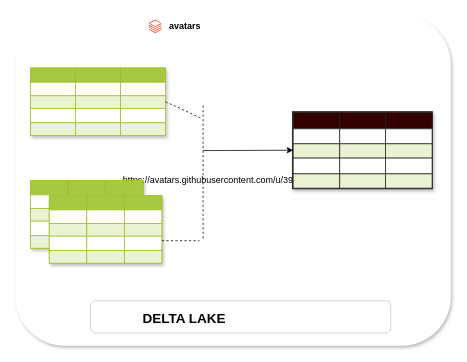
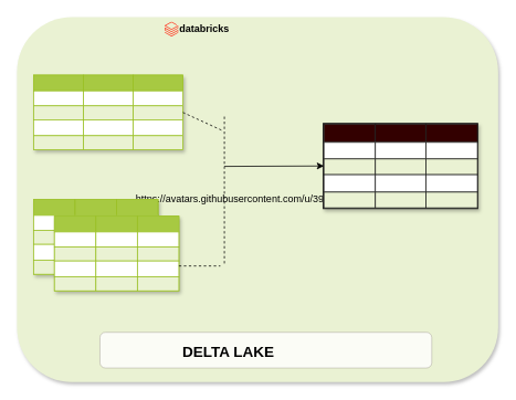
- <mxCell id="4" value="&lt;b&gt;avatars&lt;/b&gt;" style="text;html=1;align=center;verticalAlign=middle;whiteSpace=wrap;rounded=0;" vertex="1" parent="1"><mxGeometry x="215.5" y="20" width="60" height="30" as="geometry" /></mxCell>
+ <mxCell id="4" value="&lt;b&gt;databricks&lt;/b&gt;" style="text;html=1;align=center;verticalAlign=middle;whiteSpace=wrap;rounded=0;" vertex="1" parent="1"><mxGeometry x="215.5" y="20" width="60" height="30" as="geometry" /></mxCell>
- <mxCell id="2" value="https://avatars.githubusercontent.com/u/39938107?v=4" style="rounded=1;whiteSpace=wrap;html=1;shadow=1;strokeColor=none;" vertex="1" parent="1"><mxGeometry x="20" y="20" width="580" height="440" as="geometry" /></mxCell>
+ <mxCell id="2" value="https://avatars.githubusercontent.com/u/39938107?v=4" style="rounded=1;whiteSpace=wrap;html=1;shadow=1;strokeColor=none;fillColor=#eaf2d3;" vertex="1" parent="1"><mxGeometry x="20" y="20" width="580" height="440" as="geometry" /></mxCell>
- <mxCell id="96" value="&lt;h1&gt;&lt;font style=&quot;font-size: 18px;&quot;&gt;DELTA LAKE&lt;/font&gt;&lt;/h1&gt;" style="text;html=1;align=center;verticalAlign=middle;whiteSpace=wrap;rounded=0;" vertex="1" parent="1"><mxGeometry x="180" y="406.5" width="130" height="30" as="geometry" /></mxCell>
+ <mxCell id="96" value="&lt;h1&gt;&lt;font style=&quot;font-size: 18px;&quot;&gt;DELTA LAKE&lt;/font&gt;&lt;/h1&gt;" style="text;html=1;align=center;verticalAlign=middle;whiteSpace=wrap;rounded=0;" vertex="1" parent="1"><mxGeometry x="210" y="406.5" width="130" height="30" as="geometry" /></mxCell>
